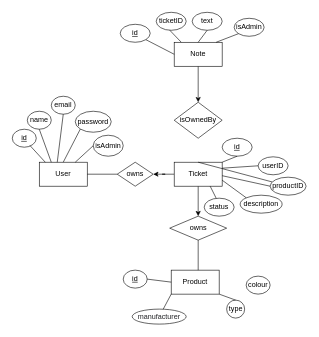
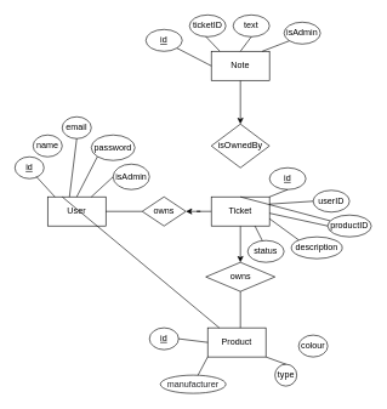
- <mxCell id="38" value="" style="endArrow=none;html=1;rounded=0;exitX=0.25;exitY=0;exitDx=0;exitDy=0;entryX=0.5;entryY=1;entryDx=0;entryDy=0;" parent="1" source="8" target="33" edge="1"><mxGeometry width="50" height="50" relative="1" as="geometry"><mxPoint x="85" y="280" as="sourcePoint" /><mxPoint x="75" y="220" as="targetPoint" /></mxGeometry></mxCell>
+ <mxCell id="38" value="" style="endArrow=none;html=1;rounded=0;exitX=0.25;exitY=0;exitDx=0;exitDy=0;" parent="1" source="8" target="4" edge="1"><mxGeometry width="50" height="50" relative="1" as="geometry"><mxPoint x="85" y="280" as="sourcePoint" /><mxPoint x="75" y="220" as="targetPoint" /></mxGeometry></mxCell>
